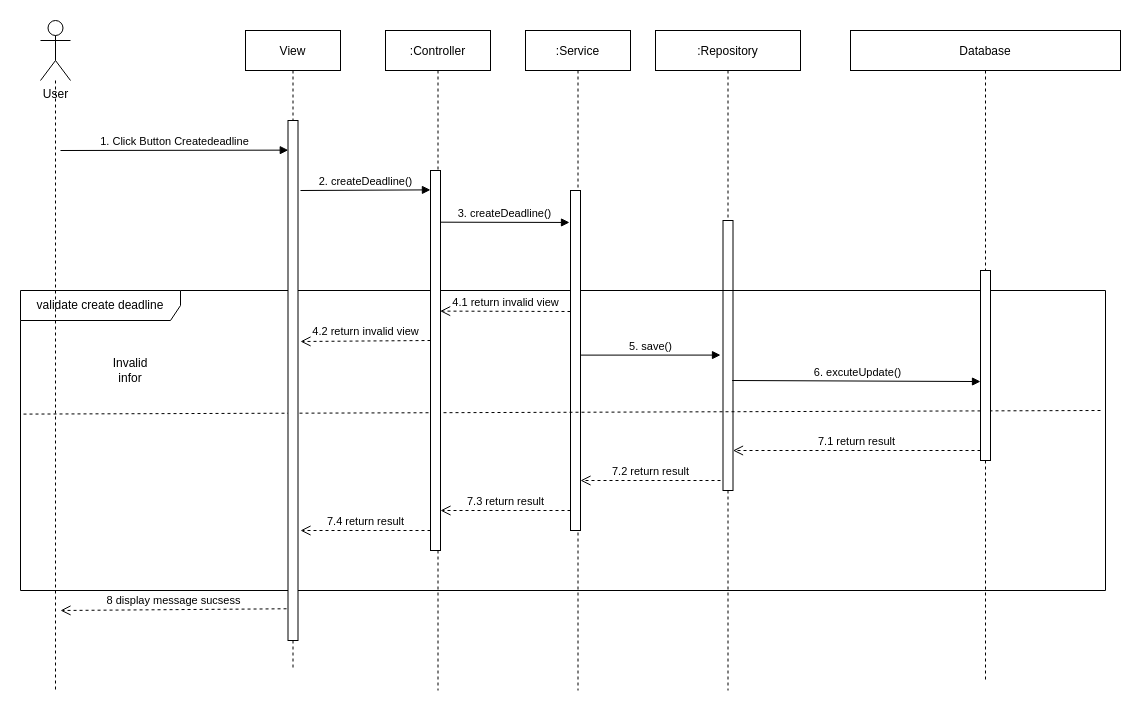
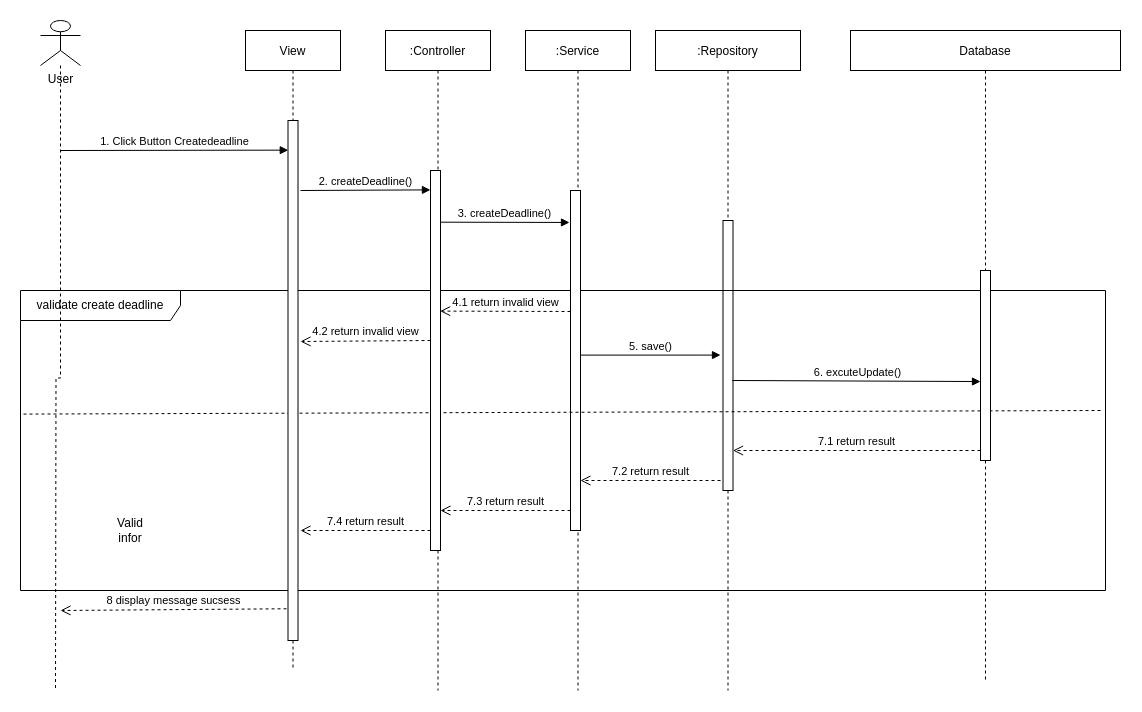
- <mxCell id="12" value="User" style="shape=umlActor;verticalLabelPosition=bottom;verticalAlign=top;html=1;" parent="1" vertex="1"><mxGeometry x="40" y="20" width="30" height="60" as="geometry" /></mxCell>
+ <mxCell id="12" value="User" style="shape=umlActor;verticalLabelPosition=bottom;verticalAlign=top;html=1;" parent="1" vertex="1"><mxGeometry x="40" y="20" width="40" height="45" as="geometry" /></mxCell>
- <mxCell id="18" value="Invalid infor" style="text;html=1;strokeColor=none;fillColor=none;align=center;verticalAlign=middle;whiteSpace=wrap;rounded=0;" parent="1" vertex="1"><mxGeometry x="110" y="360" width="40" height="20" as="geometry" /></mxCell>
+ <mxCell id="28" value="Valid infor" style="text;html=1;strokeColor=none;fillColor=none;align=center;verticalAlign=middle;whiteSpace=wrap;rounded=0;" parent="1" vertex="1"><mxGeometry x="110" y="520" width="40" height="20" as="geometry" /></mxCell>
